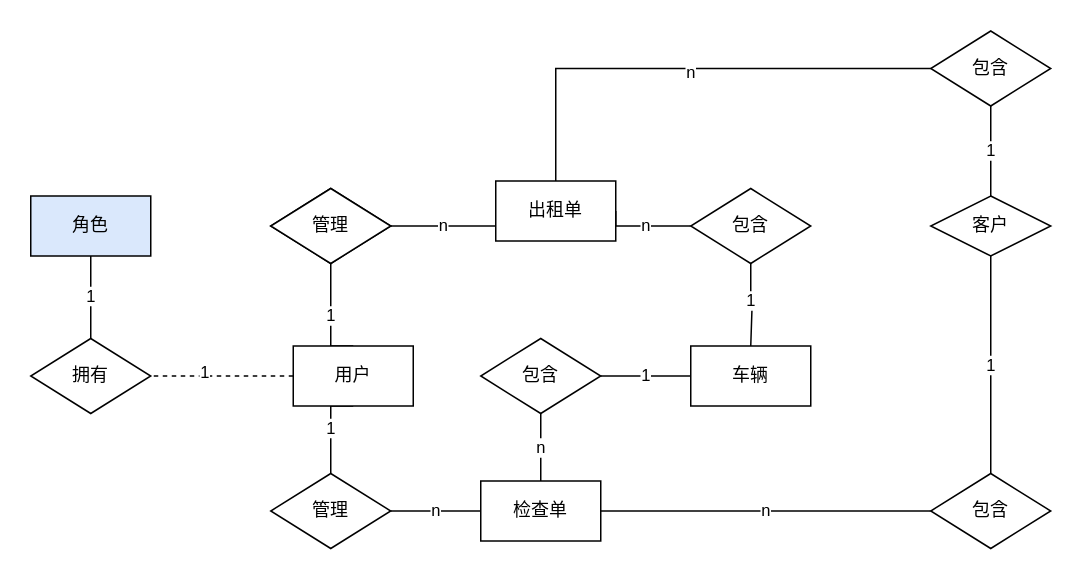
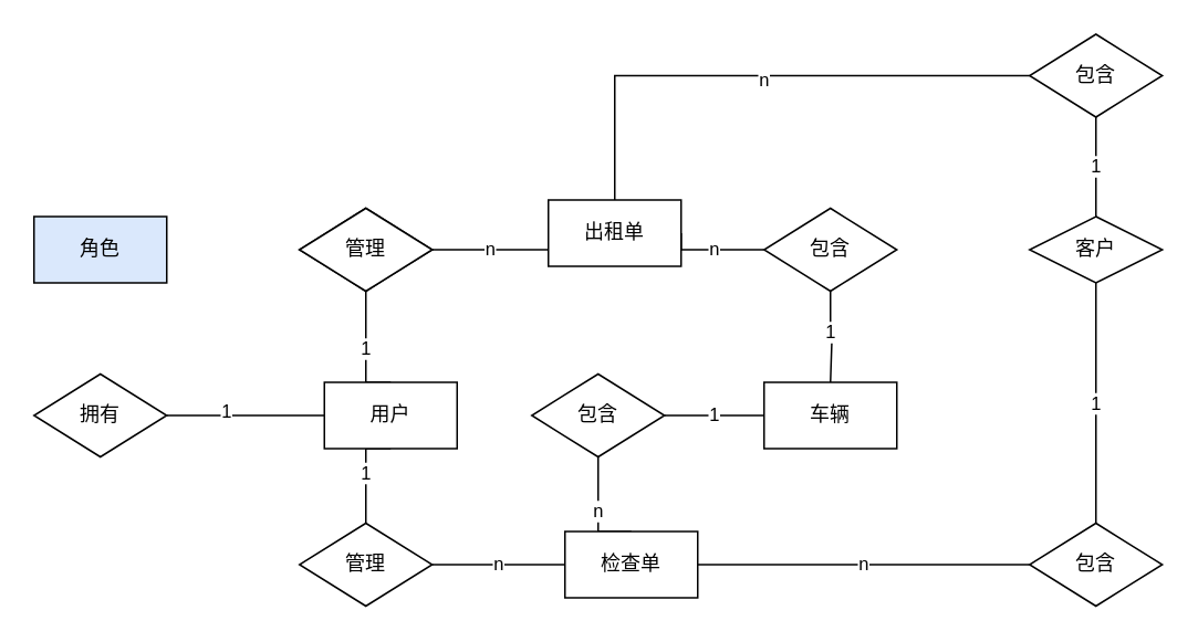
- <mxCell id="29" value="1" style="edgeStyle=orthogonalEdgeStyle;rounded=0;orthogonalLoop=1;jettySize=auto;html=1;exitX=0.5;exitY=0;exitDx=0;exitDy=0;entryX=0.5;entryY=1;entryDx=0;entryDy=0;endArrow=none;endFill=0;" edge="1" parent="1" source="30" target="31"><mxGeometry relative="1" as="geometry"><Array as="points"><mxPoint x="60" y="200" /><mxPoint x="60" y="200" /></Array></mxGeometry></mxCell>
- <mxCell id="10" style="edgeStyle=orthogonalEdgeStyle;rounded=0;orthogonalLoop=1;jettySize=auto;html=1;exitX=0;exitY=0.5;exitDx=0;exitDy=0;entryX=1;entryY=0.5;entryDx=0;entryDy=0;endArrow=none;endFill=0;dashed=1;" edge="1" parent="1" source="12" target="30"><mxGeometry relative="1" as="geometry" /></mxCell>
+ <mxCell id="10" style="edgeStyle=orthogonalEdgeStyle;rounded=0;orthogonalLoop=1;jettySize=auto;html=1;exitX=0;exitY=0.5;exitDx=0;exitDy=0;entryX=1;entryY=0.5;entryDx=0;entryDy=0;endArrow=none;endFill=0;" edge="1" parent="1" source="12" target="30"><mxGeometry relative="1" as="geometry" /></mxCell>
- <mxCell id="21" value="检查单" style="rounded=0;whiteSpace=wrap;html=1;" vertex="1" parent="1"><mxGeometry x="320" y="320" width="80" height="40" as="geometry" /></mxCell>
+ <mxCell id="21" value="检查单" style="rounded=0;whiteSpace=wrap;html=1;" vertex="1" parent="1"><mxGeometry x="340" y="320" width="80" height="40" as="geometry" /></mxCell>
